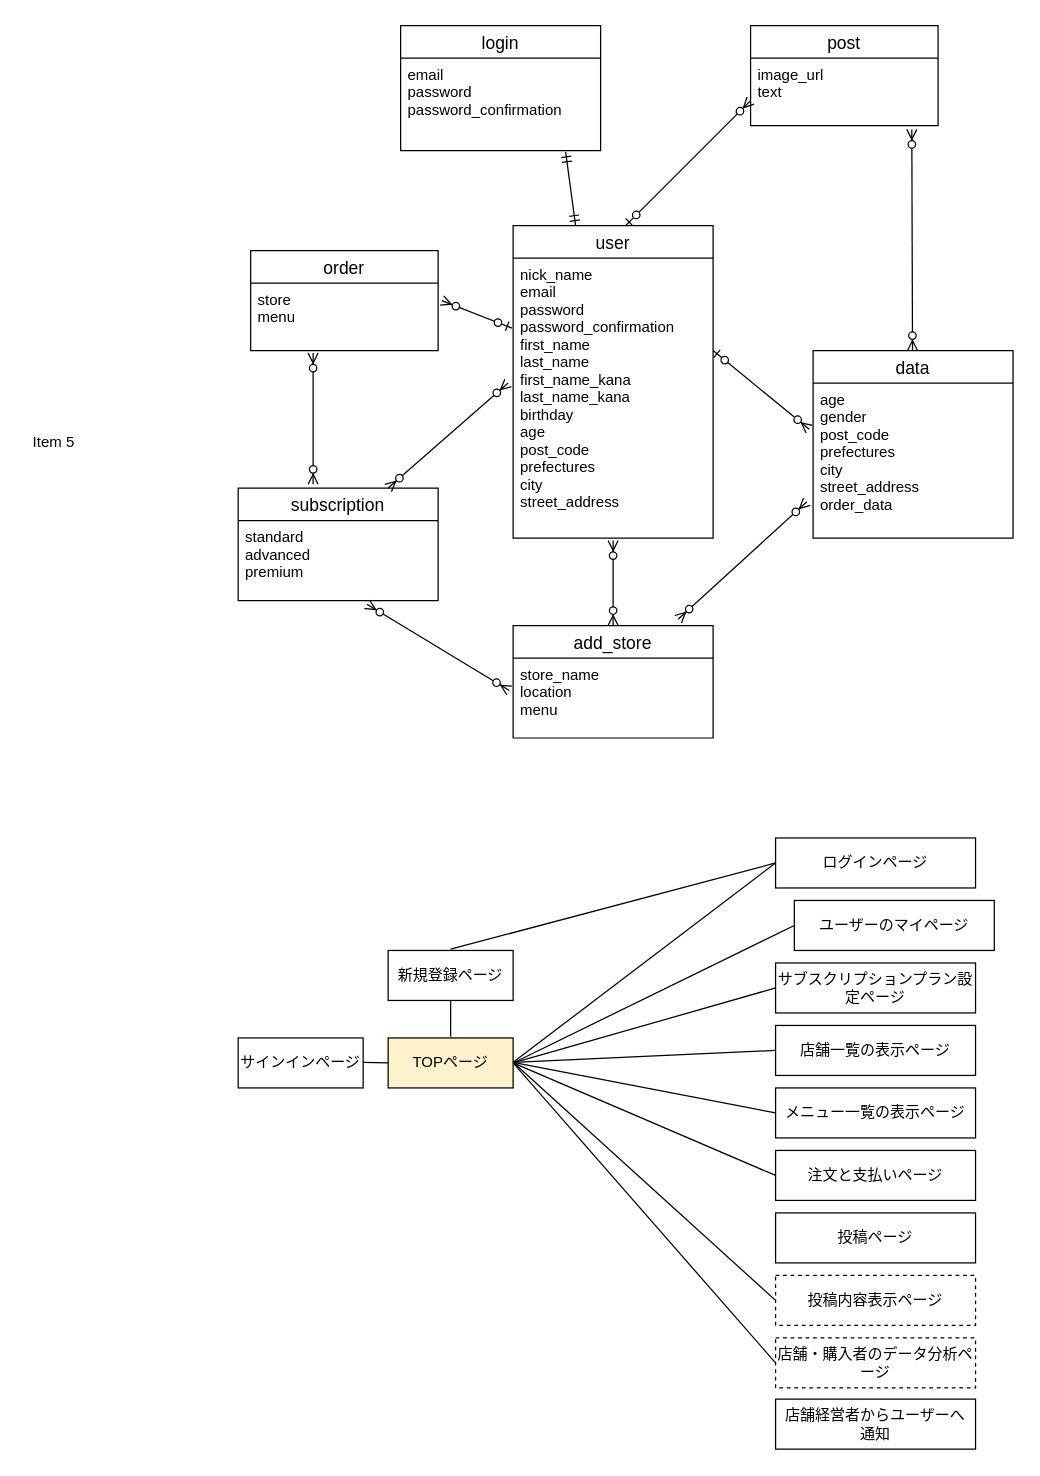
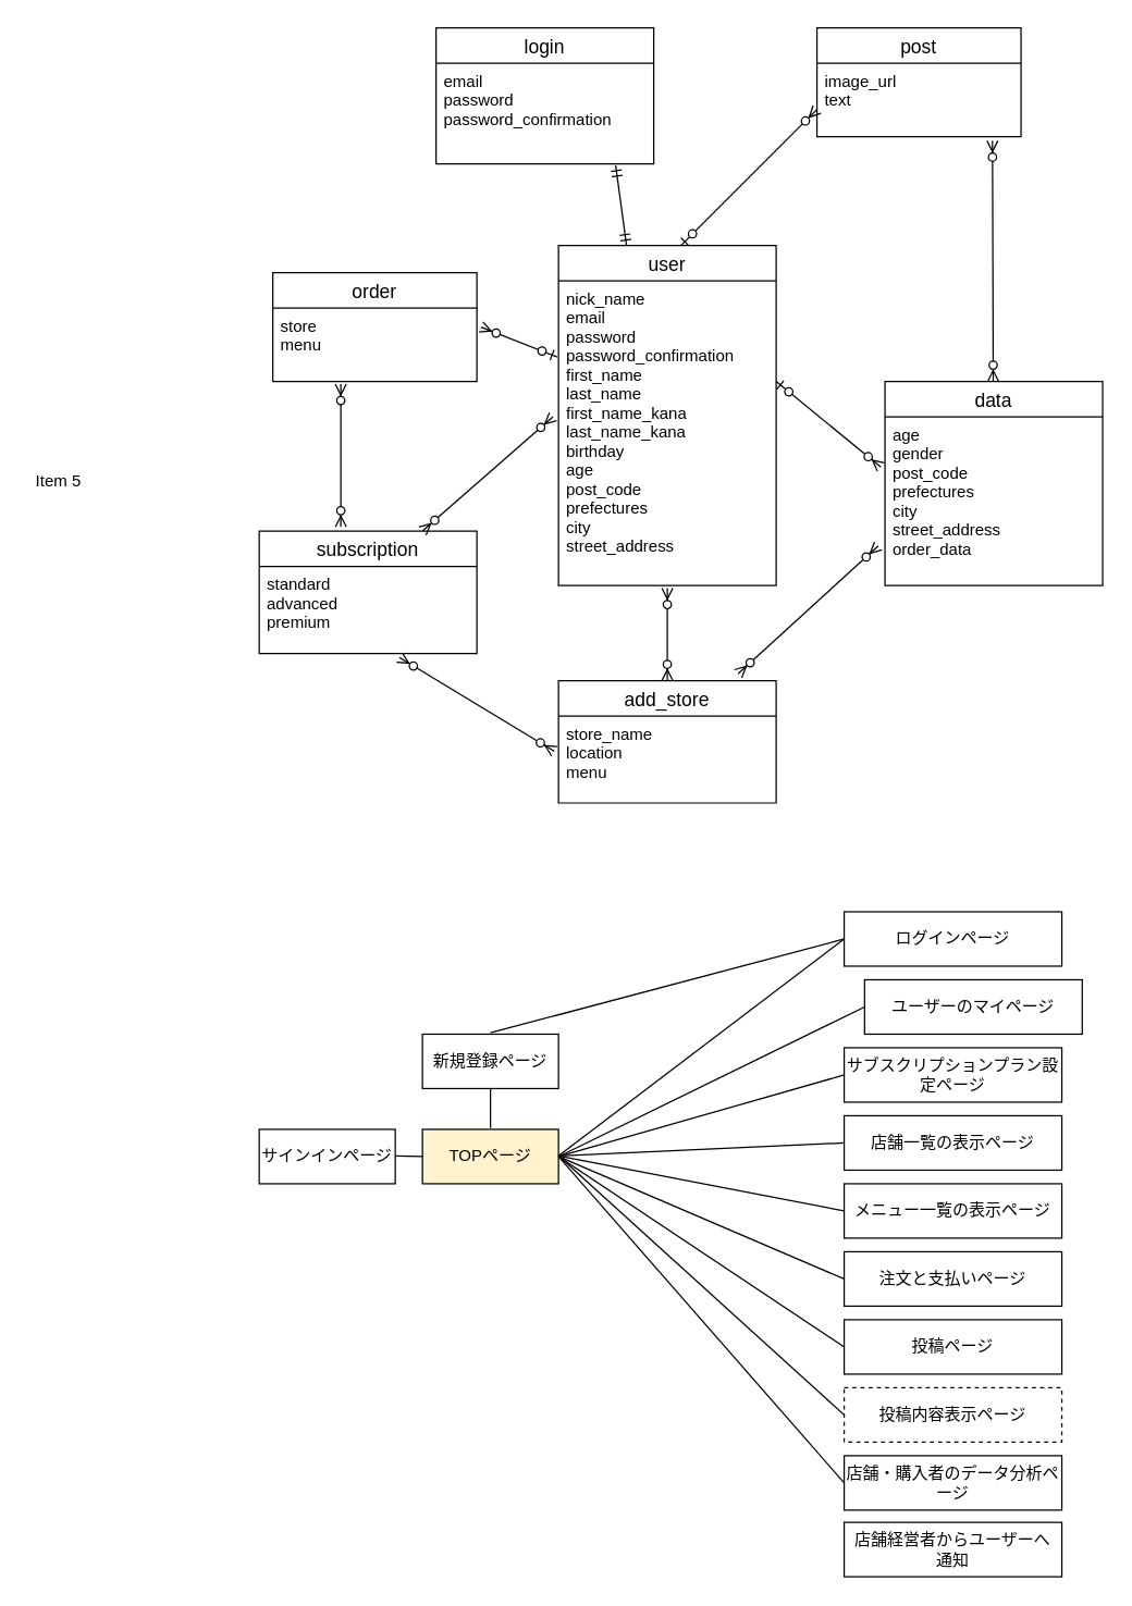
+ <mxCell id="45" value="" style="endArrow=none;html=1;rounded=0;exitX=1;exitY=0.5;exitDx=0;exitDy=0;entryX=0;entryY=0.5;entryDx=0;entryDy=0;" edge="1" parent="1" source="36" target="33"><mxGeometry relative="1" as="geometry"><mxPoint x="420" y="900" as="sourcePoint" /><mxPoint x="580" y="900" as="targetPoint" /></mxGeometry></mxCell>
- <mxCell id="38" value="店舗・購入者のデータ分析ページ" style="whiteSpace=wrap;html=1;align=center;dashed=1;" vertex="1" parent="1"><mxGeometry x="620" y="1070" width="160" height="40" as="geometry" /></mxCell>
+ <mxCell id="38" value="店舗・購入者のデータ分析ページ" style="whiteSpace=wrap;html=1;align=center;" vertex="1" parent="1"><mxGeometry x="620" y="1070" width="160" height="40" as="geometry" /></mxCell>
